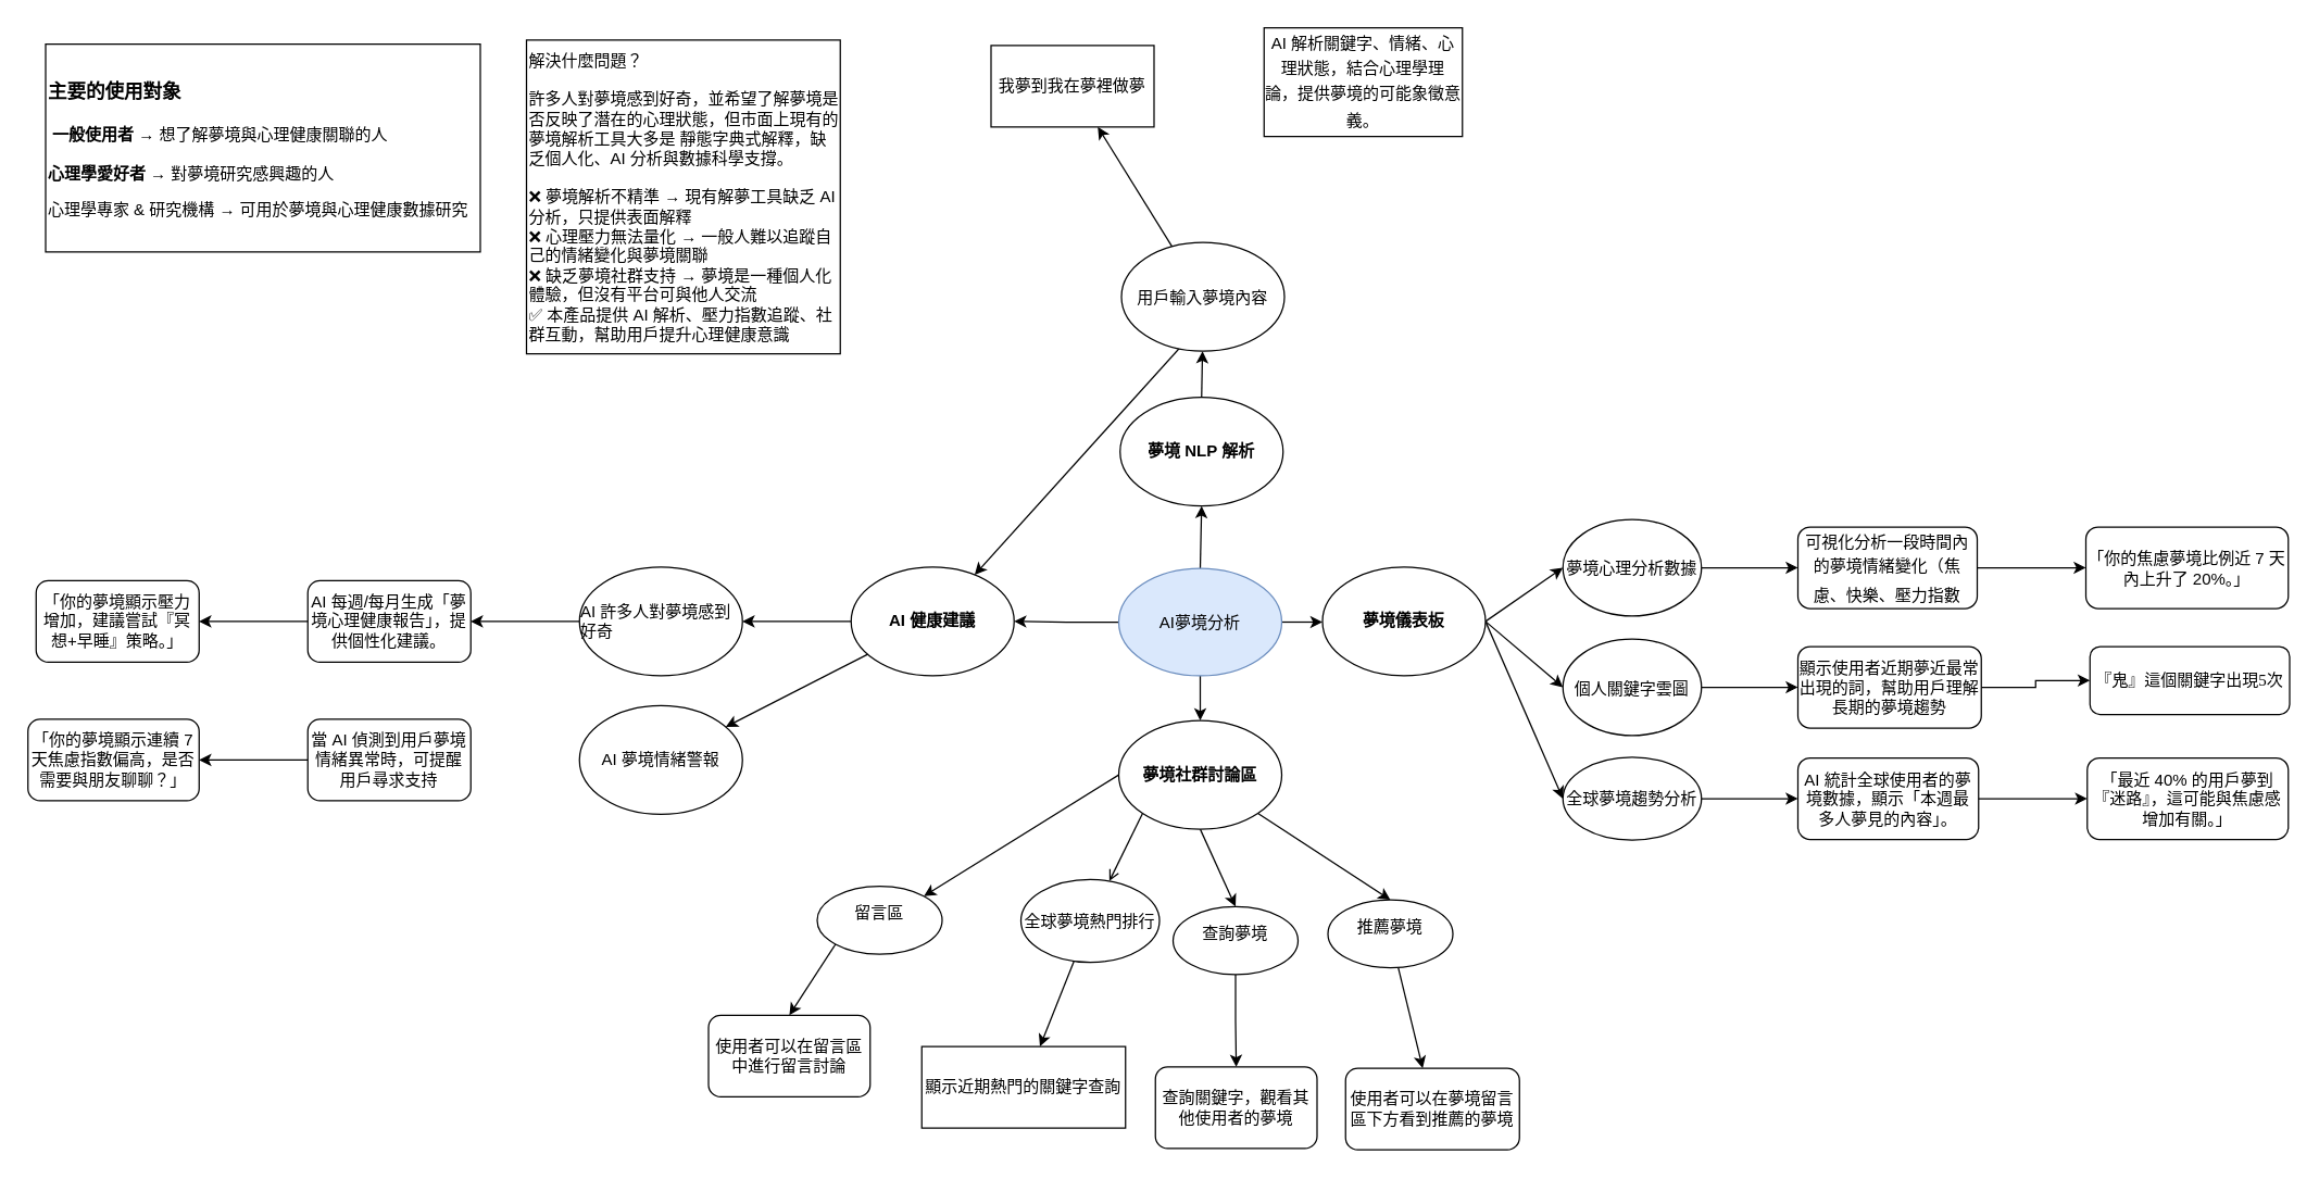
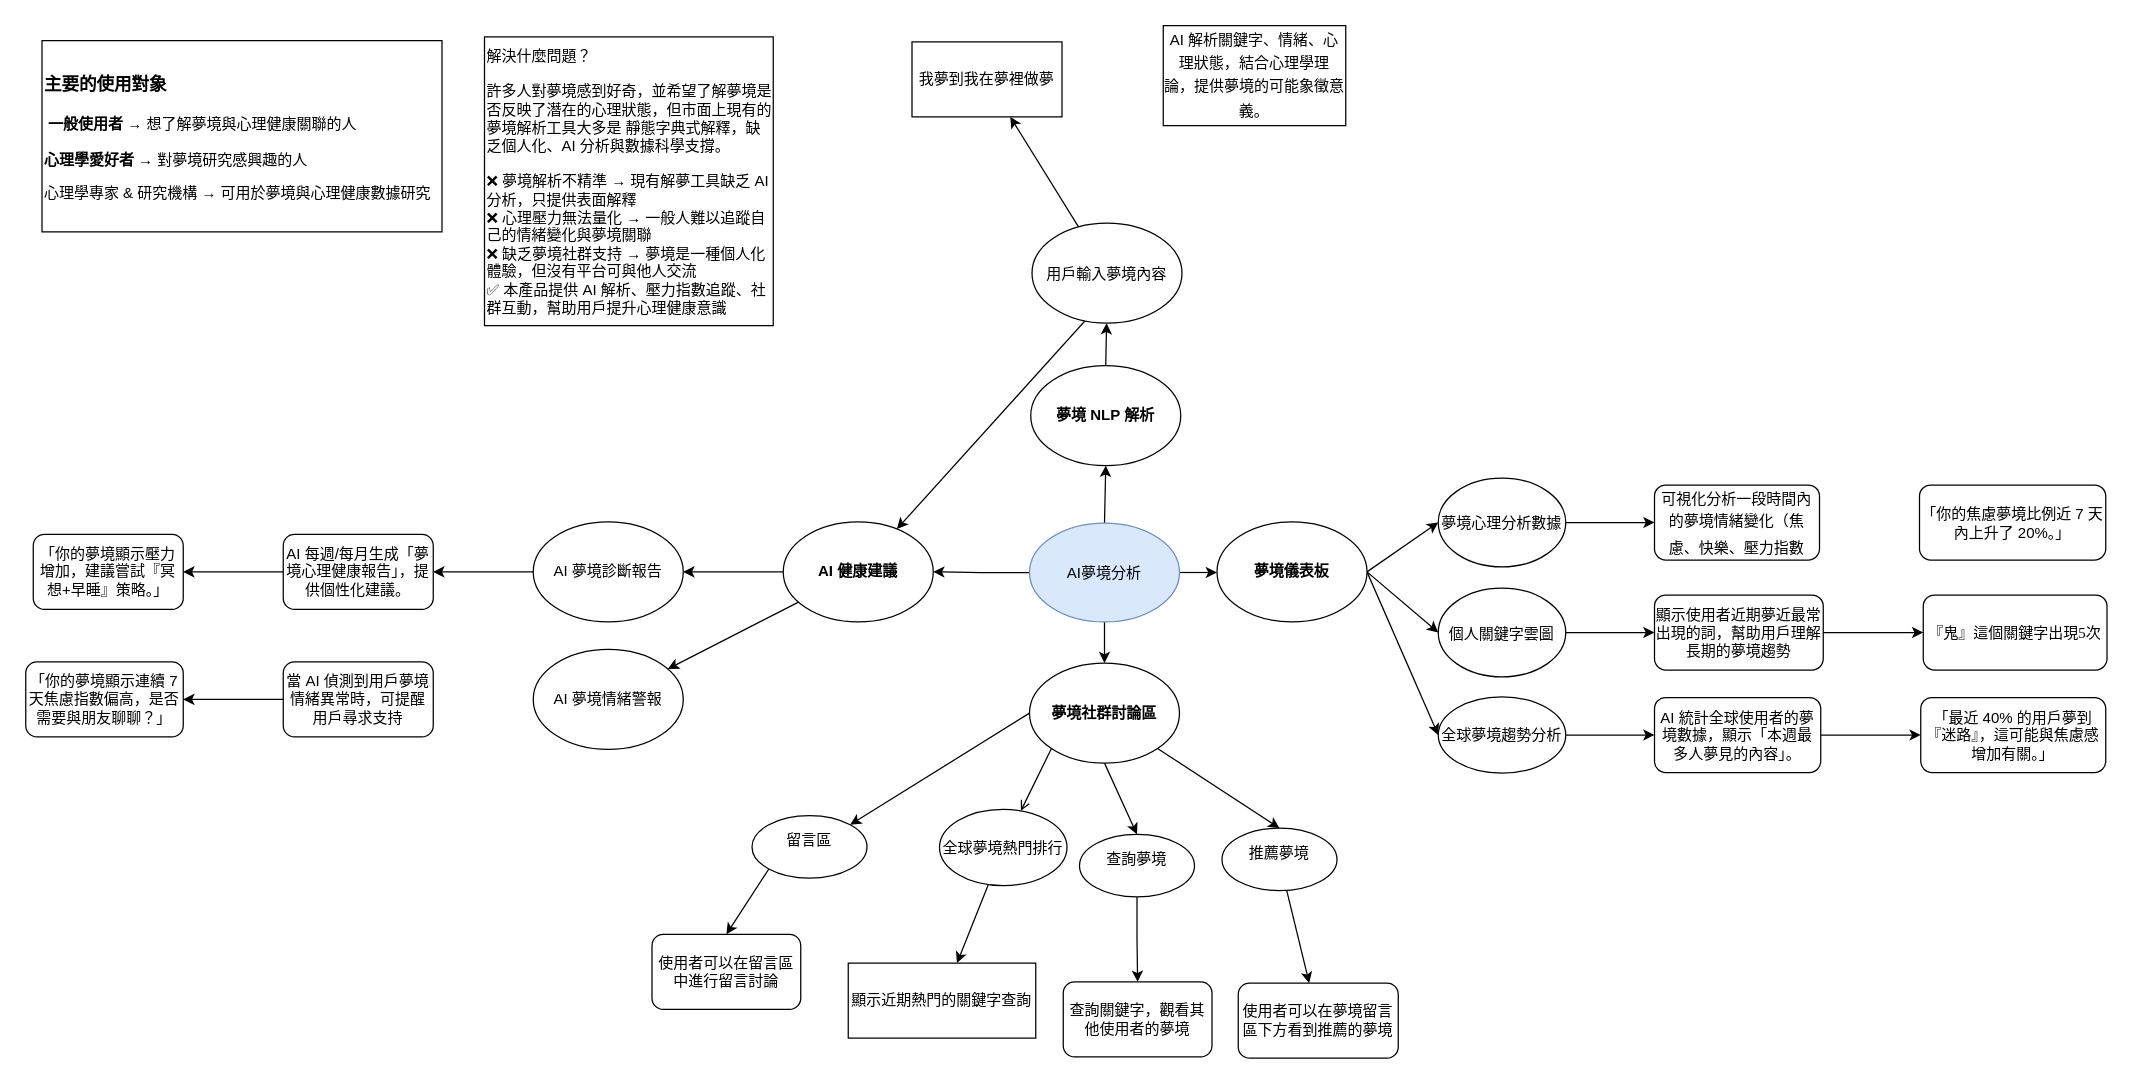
- <mxCell id="29" value="" style="edgeStyle=orthogonalEdgeStyle;rounded=0;orthogonalLoop=1;jettySize=auto;html=1;" edge="1" parent="1" source="30" target="31"><mxGeometry relative="1" as="geometry" /></mxCell>
- <mxCell id="42" value="&lt;div style=&quot;text-align: start;&quot;&gt;&lt;font&gt;AI 許多人對夢境感到好奇&lt;/font&gt;&lt;br&gt;&lt;/div&gt;" style="ellipse;whiteSpace=wrap;html=1;" vertex="1" parent="1"><mxGeometry x="426" y="417" width="120" height="80" as="geometry" /></mxCell>
+ <mxCell id="42" value="&lt;div style=&quot;text-align: start;&quot;&gt;&lt;font&gt;AI 夢境診斷報告&lt;/font&gt;&lt;br&gt;&lt;/div&gt;" style="ellipse;whiteSpace=wrap;html=1;" vertex="1" parent="1"><mxGeometry x="426" y="417" width="120" height="80" as="geometry" /></mxCell>
- <mxCell id="34" value="&lt;div style=&quot;&quot;&gt;&lt;font face=&quot;新細明體, serif&quot;&gt;『鬼』這個關鍵字出現5次&lt;/font&gt;&lt;/div&gt;&lt;span style=&quot;caret-color: rgb(0, 0, 0); color: rgb(0, 0, 0); font-family: -webkit-standard; font-size: medium; font-style: normal; font-variant-caps: normal; font-weight: 400; letter-spacing: normal; text-align: start; text-indent: 0px; text-transform: none; white-space: normal; word-spacing: 0px; -webkit-text-stroke-width: 0px; text-decoration: none; float: none; display: inline !important;&quot;&gt;&lt;/span&gt;" style="rounded=1;whiteSpace=wrap;html=1;" vertex="1" parent="1"><mxGeometry x="1538" y="475.5" width="147" height="50" as="geometry" /></mxCell>
+ <mxCell id="34" value="&lt;div style=&quot;&quot;&gt;&lt;font face=&quot;新細明體, serif&quot;&gt;『鬼』這個關鍵字出現5次&lt;/font&gt;&lt;/div&gt;&lt;span style=&quot;caret-color: rgb(0, 0, 0); color: rgb(0, 0, 0); font-family: -webkit-standard; font-size: medium; font-style: normal; font-variant-caps: normal; font-weight: 400; letter-spacing: normal; text-align: start; text-indent: 0px; text-transform: none; white-space: normal; word-spacing: 0px; -webkit-text-stroke-width: 0px; text-decoration: none; float: none; display: inline !important;&quot;&gt;&lt;/span&gt;" style="rounded=1;whiteSpace=wrap;html=1;" vertex="1" parent="1"><mxGeometry x="1538" y="475.5" width="147" height="60" as="geometry" /></mxCell>
